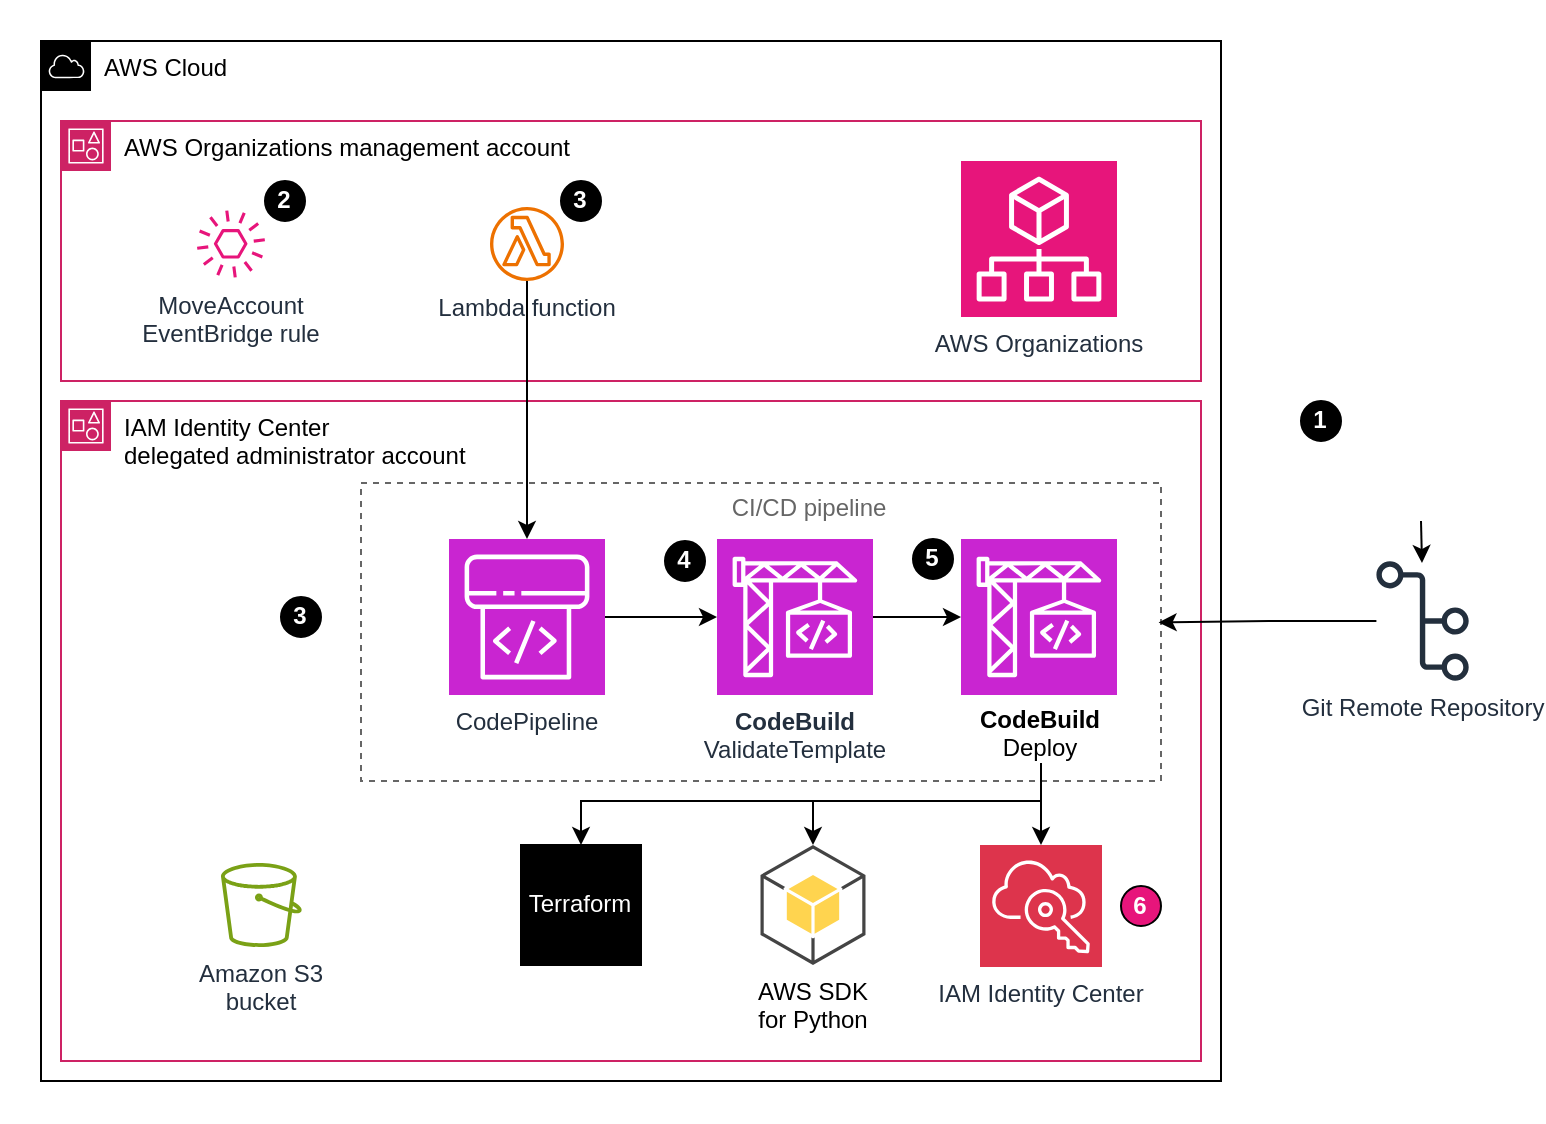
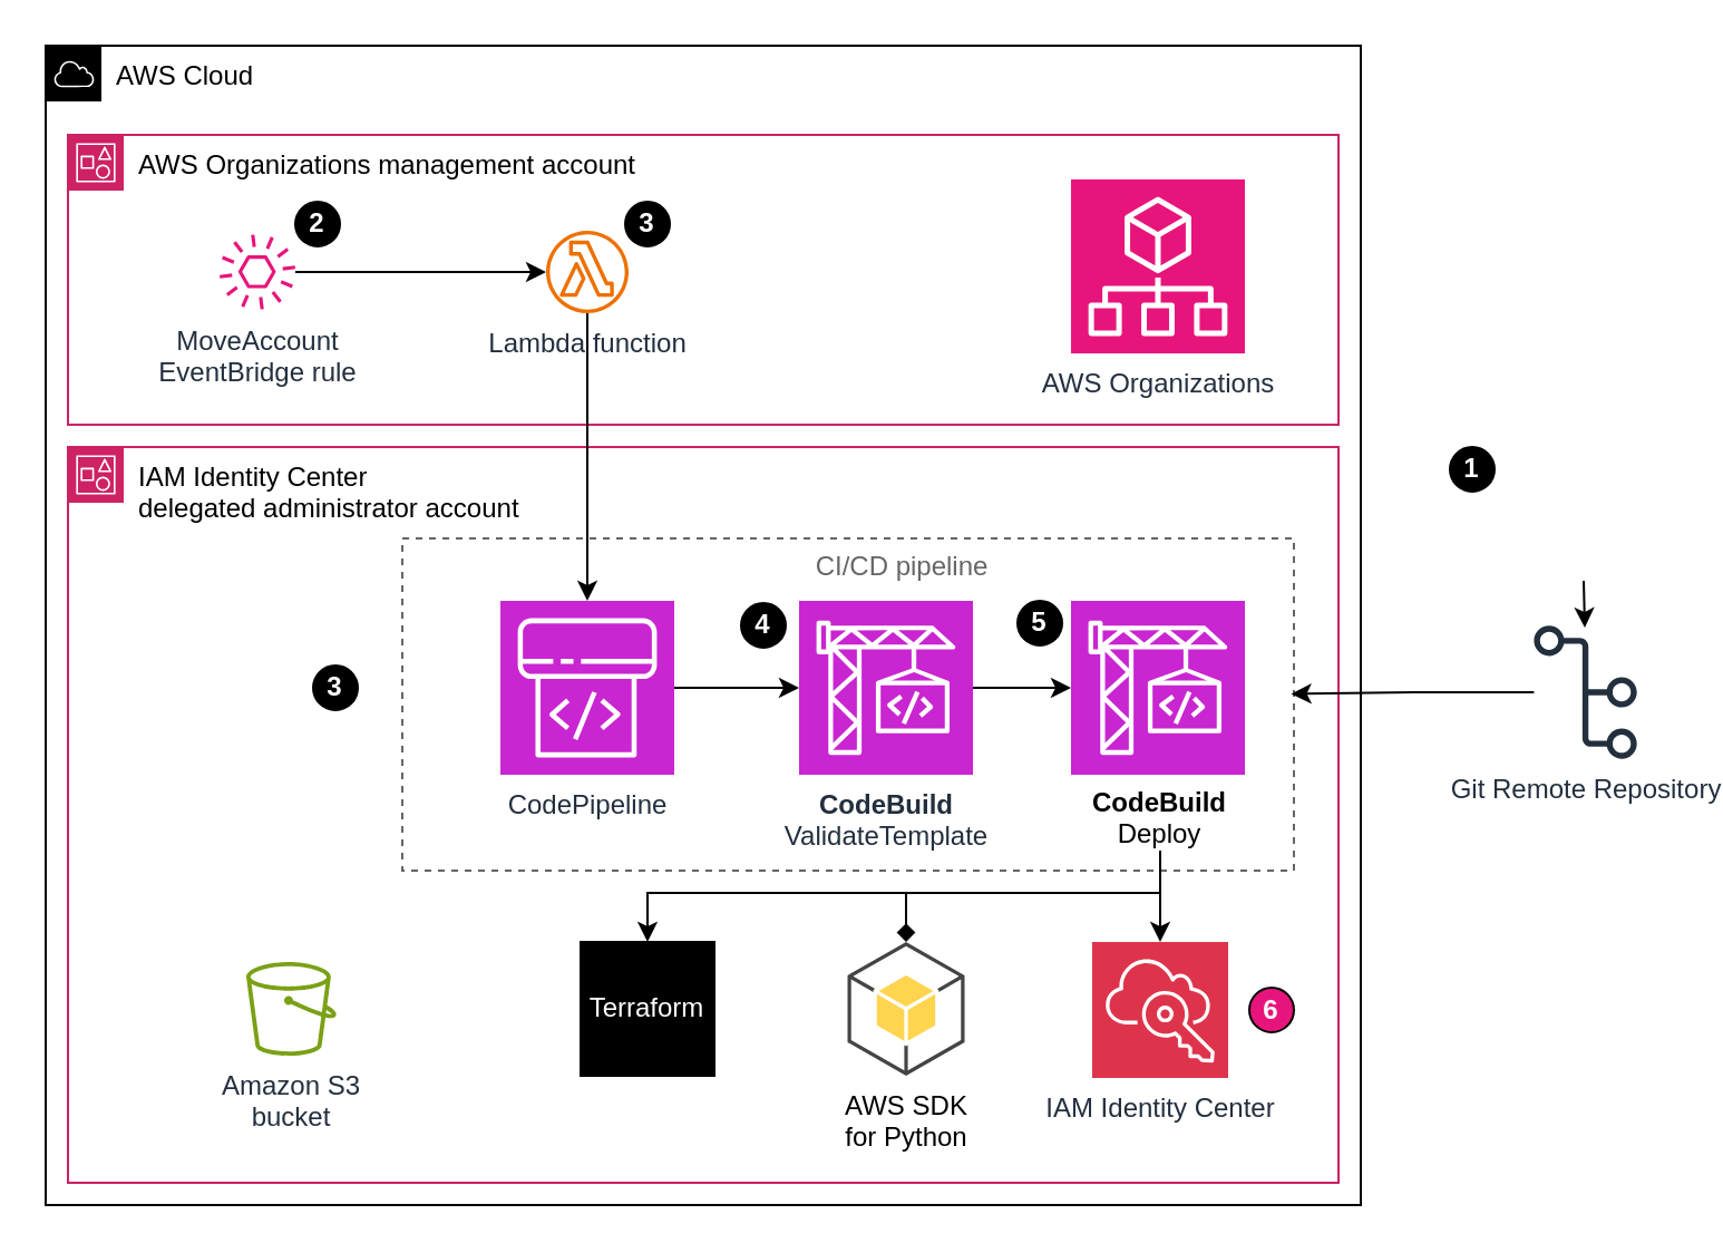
+ <mxCell id="20" style="edgeStyle=orthogonalEdgeStyle;rounded=0;orthogonalLoop=1;jettySize=auto;html=1;" edge="1" parent="1" source="5" target="19"><mxGeometry relative="1" as="geometry" /></mxCell>
- <mxCell id="28" style="edgeStyle=orthogonalEdgeStyle;rounded=0;orthogonalLoop=1;jettySize=auto;html=1;" edge="1" parent="1" source="30" target="14"><mxGeometry relative="1" as="geometry"><Array as="points"><mxPoint x="520" y="400" /><mxPoint x="406" y="400" /></Array></mxGeometry></mxCell>
+ <mxCell id="28" style="edgeStyle=orthogonalEdgeStyle;rounded=0;orthogonalLoop=1;jettySize=auto;html=1;endArrow=diamond;" edge="1" parent="1" source="30" target="14"><mxGeometry relative="1" as="geometry"><Array as="points"><mxPoint x="520" y="400" /><mxPoint x="406" y="400" /></Array></mxGeometry></mxCell>
